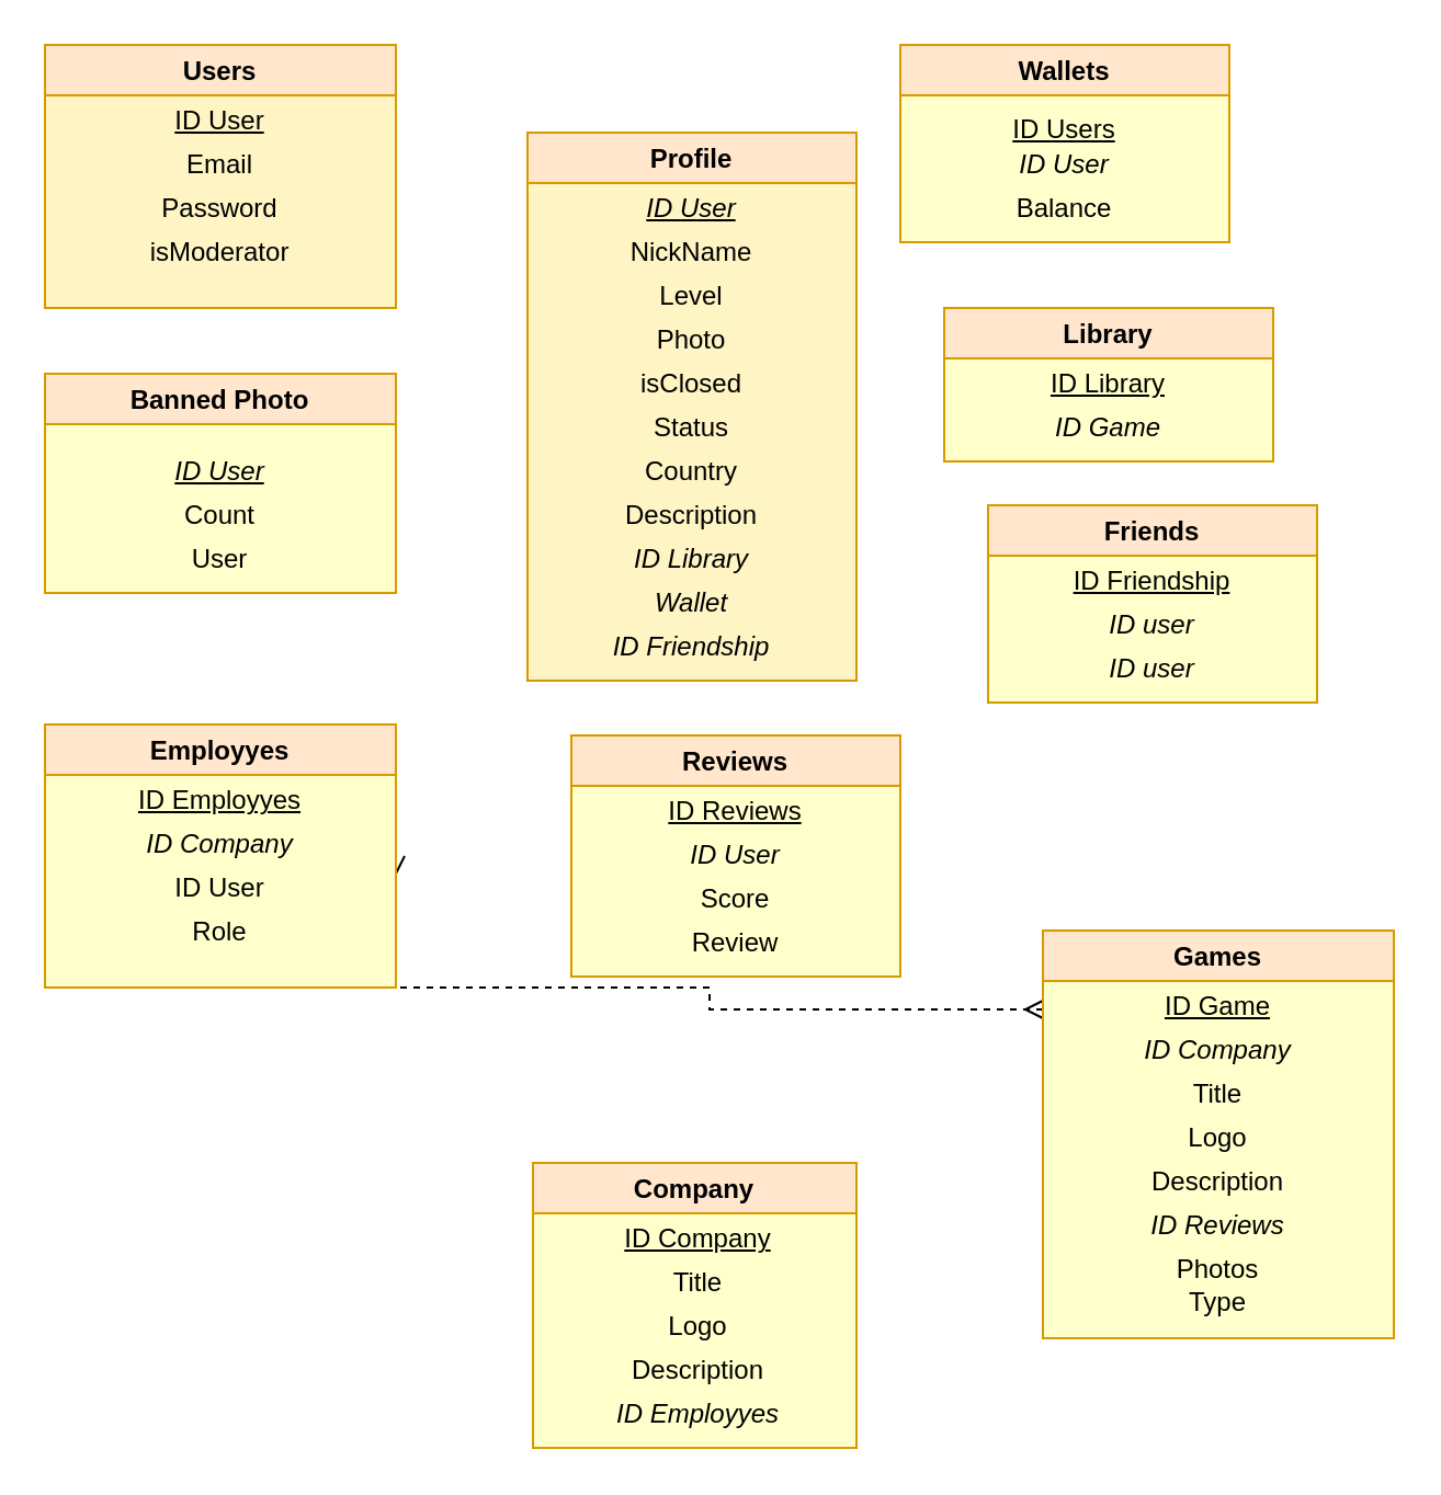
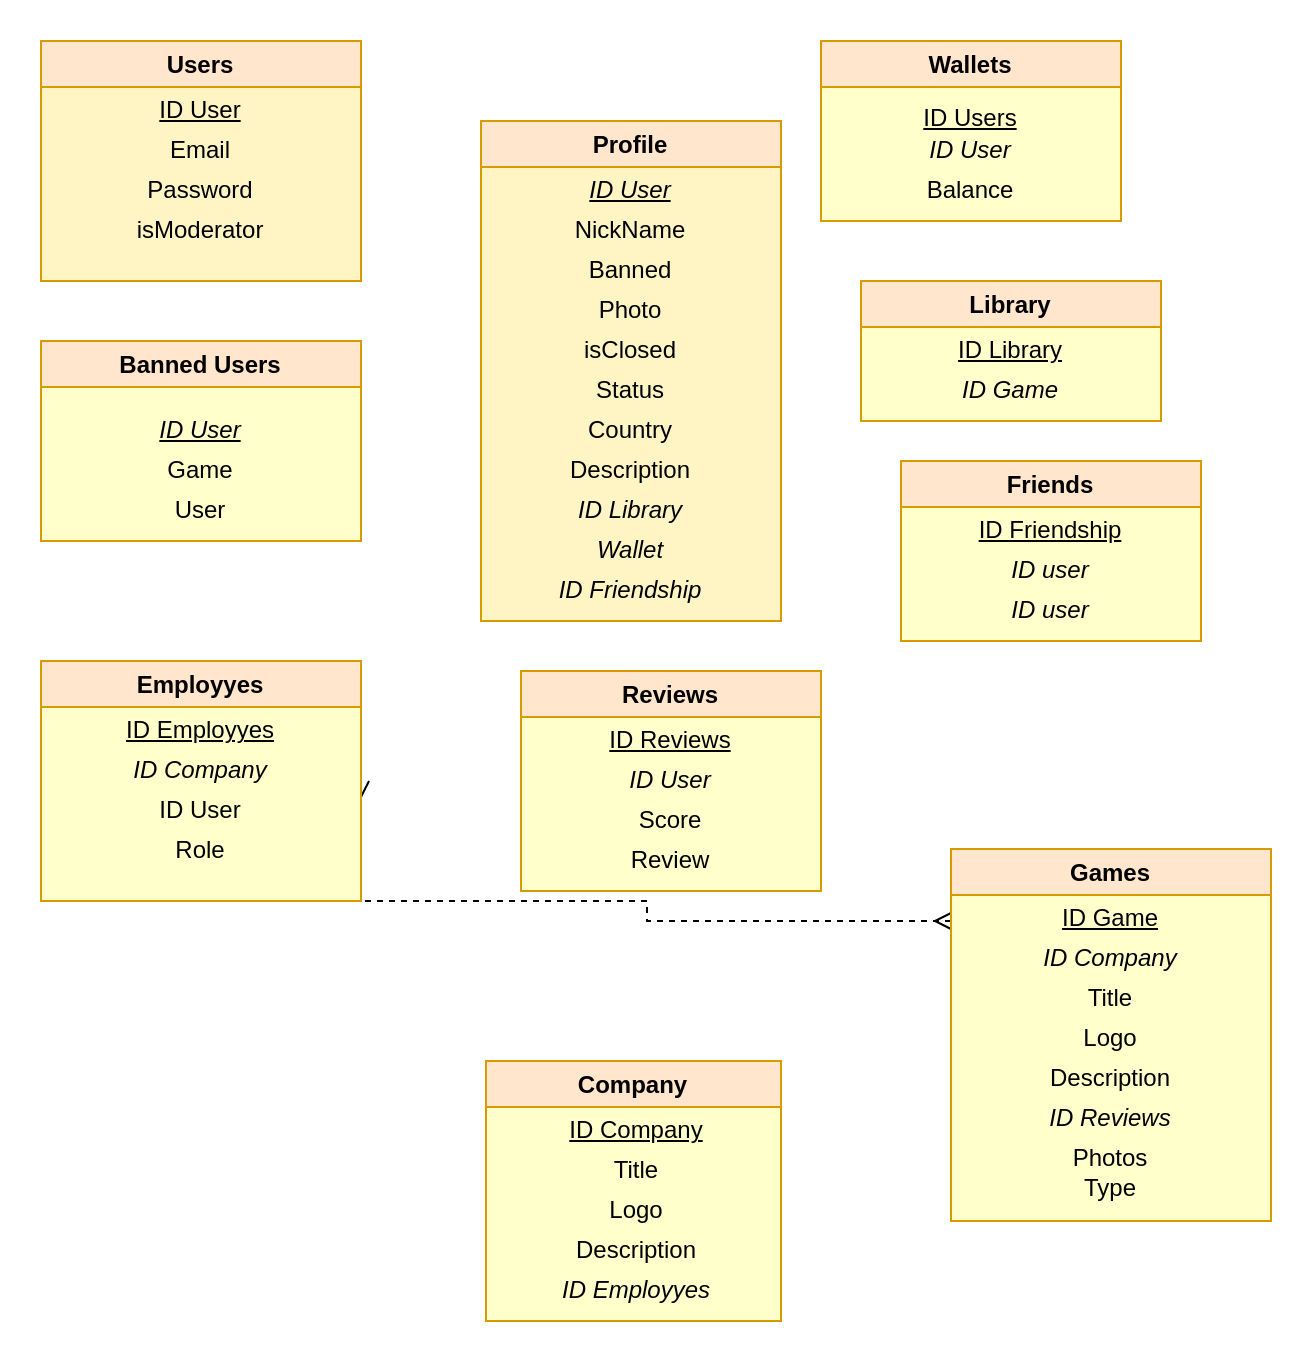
- <mxCell id="10" value="Level" style="text;html=1;strokeColor=none;fillColor=none;align=center;verticalAlign=middle;whiteSpace=wrap;rounded=0;" vertex="1" parent="7"><mxGeometry x="45" y="60" width="60" height="30" as="geometry" /></mxCell>
+ <mxCell id="10" value="Banned" style="text;html=1;strokeColor=none;fillColor=none;align=center;verticalAlign=middle;whiteSpace=wrap;rounded=0;" vertex="1" parent="7"><mxGeometry x="45" y="60" width="60" height="30" as="geometry" /></mxCell>
- <mxCell id="19" value="Banned Photo" style="swimlane;strokeColor=#D79B00;fillColor=#FFE6CC;swimlaneFillColor=#FFFFCC;" vertex="1" parent="1"><mxGeometry x="20" y="170" width="160" height="100" as="geometry" /></mxCell>
+ <mxCell id="19" value="Banned Users" style="swimlane;strokeColor=#D79B00;fillColor=#FFE6CC;swimlaneFillColor=#FFFFCC;" vertex="1" parent="1"><mxGeometry x="20" y="170" width="160" height="100" as="geometry" /></mxCell>
- <mxCell id="21" value="Count" style="text;html=1;strokeColor=none;fillColor=none;align=center;verticalAlign=middle;whiteSpace=wrap;rounded=0;" vertex="1" parent="19"><mxGeometry x="50" y="50" width="60" height="30" as="geometry" /></mxCell>
+ <mxCell id="21" value="Game" style="text;html=1;strokeColor=none;fillColor=none;align=center;verticalAlign=middle;whiteSpace=wrap;rounded=0;" vertex="1" parent="19"><mxGeometry x="50" y="50" width="60" height="30" as="geometry" /></mxCell>
